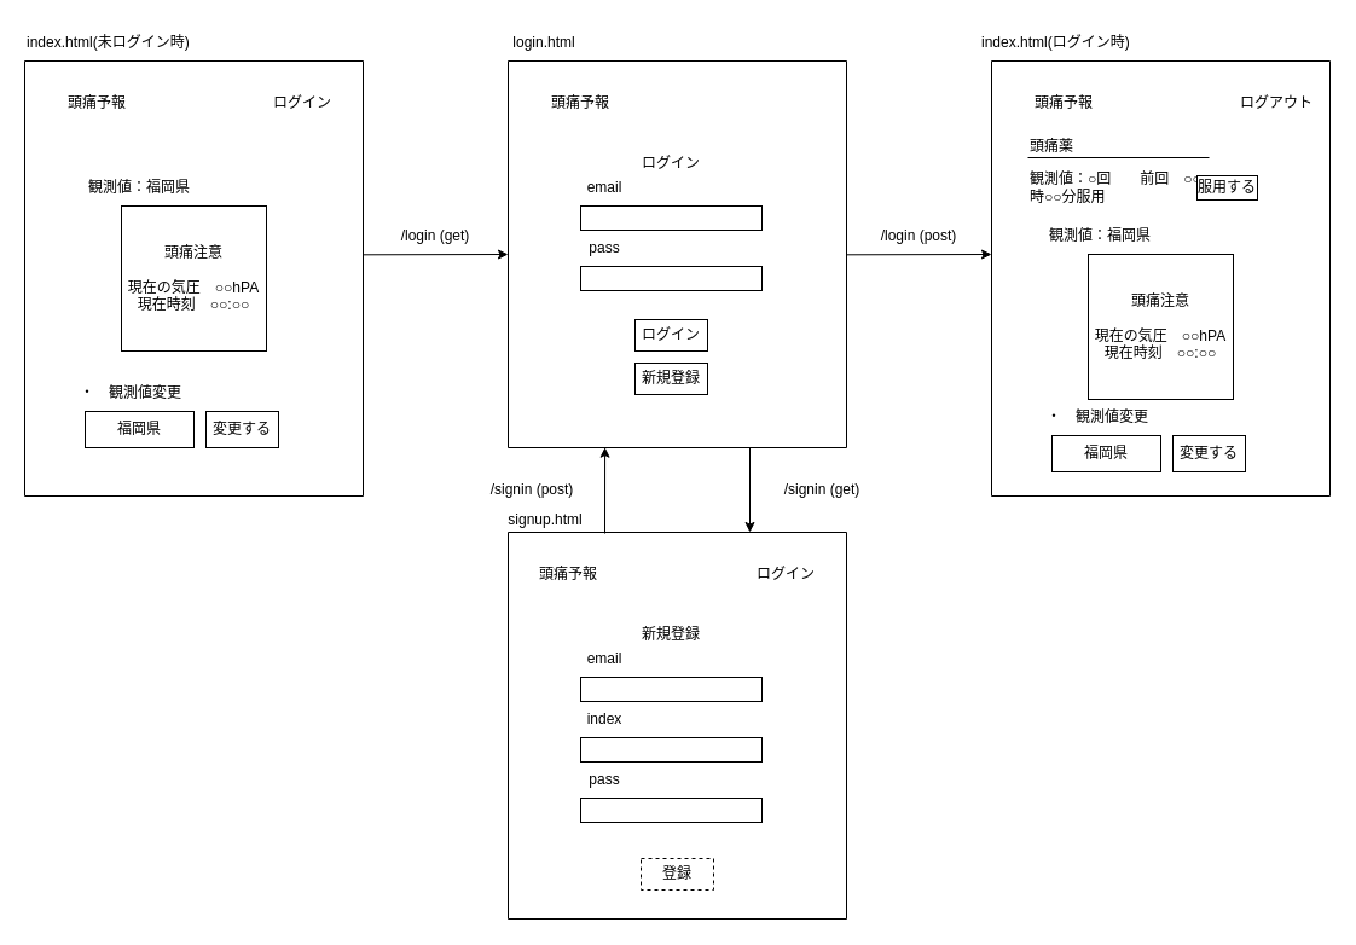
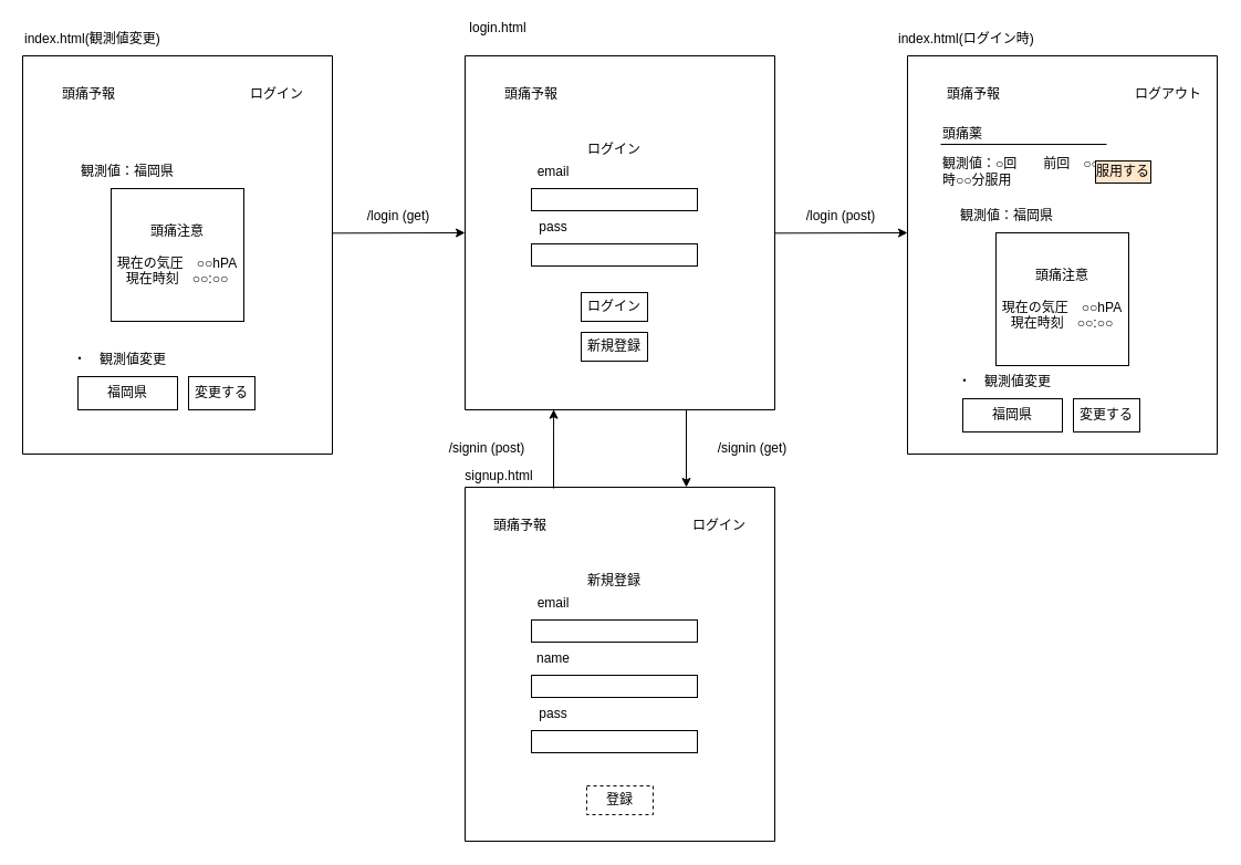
- <mxCell id="11" value="index.html(未ログイン時)" style="text;html=1;align=left;verticalAlign=middle;whiteSpace=wrap;rounded=0;" parent="2" vertex="1"><mxGeometry width="170" height="30" as="geometry" /></mxCell>
+ <mxCell id="11" value="index.html(観測値変更)" style="text;html=1;align=left;verticalAlign=middle;whiteSpace=wrap;rounded=0;" parent="2" vertex="1"><mxGeometry width="170" height="30" as="geometry" /></mxCell>
- <mxCell id="36" value="login.html" style="text;html=1;align=center;verticalAlign=middle;whiteSpace=wrap;rounded=0;" parent="1" vertex="1"><mxGeometry x="410" y="20" width="80" height="30" as="geometry" /></mxCell>
+ <mxCell id="36" value="login.html" style="text;html=1;align=center;verticalAlign=middle;whiteSpace=wrap;rounded=0;" parent="1" vertex="1"><mxGeometry x="410" y="10" width="80" height="30" as="geometry" /></mxCell>
- <mxCell id="24" value="服用する" style="rounded=0;whiteSpace=wrap;html=1;" parent="13" vertex="1"><mxGeometry x="170" y="95" width="50" height="20" as="geometry" /></mxCell>
+ <mxCell id="24" value="服用する" style="rounded=0;whiteSpace=wrap;html=1;fillColor=#ffe6cc;" parent="13" vertex="1"><mxGeometry x="170" y="95" width="50" height="20" as="geometry" /></mxCell>
- <mxCell id="47" value="index" style="text;html=1;align=center;verticalAlign=middle;whiteSpace=wrap;rounded=0;" parent="39" vertex="1"><mxGeometry x="20" y="140" width="120" height="30" as="geometry" /></mxCell>
+ <mxCell id="47" value="name" style="text;html=1;align=center;verticalAlign=middle;whiteSpace=wrap;rounded=0;" parent="39" vertex="1"><mxGeometry x="20" y="140" width="120" height="30" as="geometry" /></mxCell>
